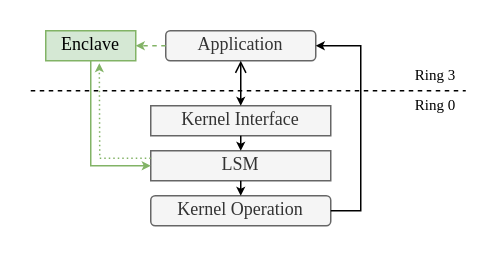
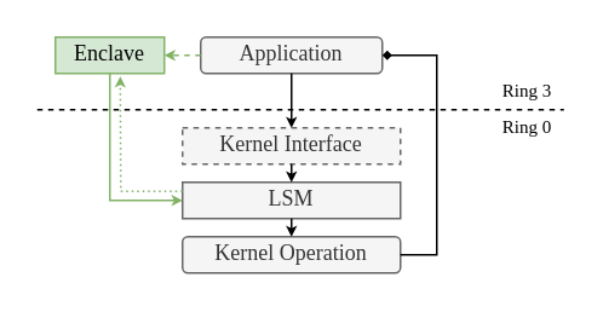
- <mxCell id="11" value="" style="endArrow=classic;html=1;exitX=1;exitY=0.5;exitDx=0;exitDy=0;entryX=1;entryY=0.5;entryDx=0;entryDy=0;rounded=0;endSize=3;" edge="1" parent="1" source="6" target="3"><mxGeometry width="50" height="50" relative="1" as="geometry"><mxPoint x="110" y="90" as="sourcePoint" /><mxPoint x="160" y="40" as="targetPoint" /><Array as="points"><mxPoint x="240" y="140" /><mxPoint x="240" y="30" /></Array></mxGeometry></mxCell>
+ <mxCell id="11" value="" style="endArrow=diamond;html=1;exitX=1;exitY=0.5;exitDx=0;exitDy=0;entryX=1;entryY=0.5;entryDx=0;entryDy=0;rounded=0;endSize=3;" edge="1" parent="1" source="6" target="3"><mxGeometry width="50" height="50" relative="1" as="geometry"><mxPoint x="110" y="90" as="sourcePoint" /><mxPoint x="160" y="40" as="targetPoint" /><Array as="points"><mxPoint x="240" y="140" /><mxPoint x="240" y="30" /></Array></mxGeometry></mxCell>
- <mxCell id="8" value="" style="endArrow=open;startArrow=classic;html=1;exitX=0.5;exitY=0;exitDx=0;exitDy=0;entryX=0.5;entryY=1;entryDx=0;entryDy=0;startSize=3;endFill=0;" edge="1" parent="1" source="4" target="3"><mxGeometry width="50" height="50" relative="1" as="geometry"><mxPoint x="110" y="90" as="sourcePoint" /><mxPoint x="160" y="50" as="targetPoint" /></mxGeometry></mxCell>
+ <mxCell id="8" value="" style="endArrow=none;startArrow=classic;html=1;exitX=0.5;exitY=0;exitDx=0;exitDy=0;entryX=0.5;entryY=1;entryDx=0;entryDy=0;startSize=3;endFill=0;" edge="1" parent="1" source="4" target="3"><mxGeometry width="50" height="50" relative="1" as="geometry"><mxPoint x="110" y="90" as="sourcePoint" /><mxPoint x="160" y="50" as="targetPoint" /></mxGeometry></mxCell>
- <mxCell id="4" value="Kernel Interface" style="rounded=0;whiteSpace=wrap;html=1;fillColor=#f5f5f5;strokeColor=#666666;fontColor=#333333;fontFamily=Linux Libertine O;spacingBottom=2;" vertex="1" parent="1"><mxGeometry x="100" y="70" width="120" height="20" as="geometry" /></mxCell>
+ <mxCell id="4" value="Kernel Interface" style="rounded=0;whiteSpace=wrap;html=1;fillColor=#f5f5f5;strokeColor=#666666;fontColor=#333333;fontFamily=Linux Libertine O;spacingBottom=2;dashed=1;" vertex="1" parent="1"><mxGeometry x="100" y="70" width="120" height="20" as="geometry" /></mxCell>
